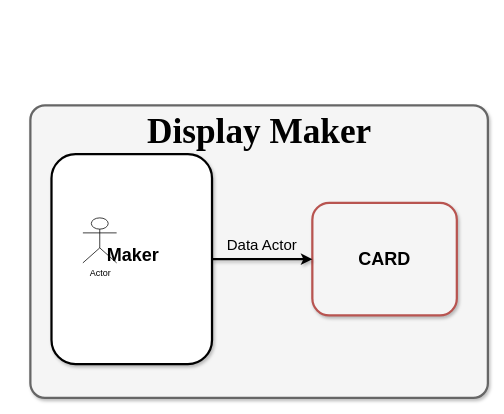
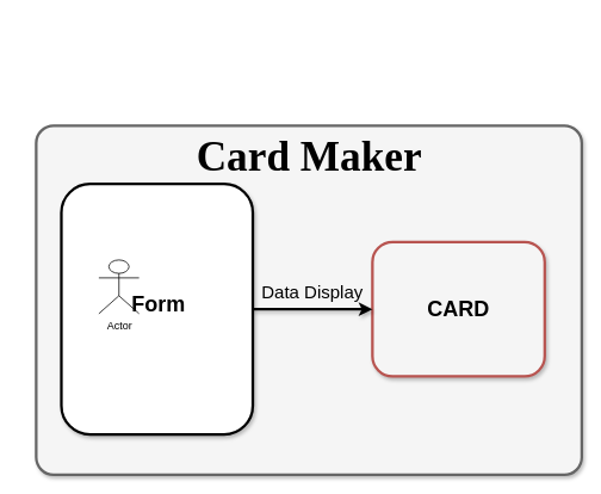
- <mxCell id="7" value="&lt;h2&gt;&lt;font face=&quot;Comic Sans MS&quot; style=&quot;font-size: 47px;&quot;&gt;&lt;span style=&quot;white-space: pre;&quot;&gt;Display Maker&lt;/span&gt;&lt;/font&gt;&lt;/h2&gt;" style="text;html=1;align=center;verticalAlign=top;whiteSpace=wrap;rounded=0;strokeWidth=3;shadow=1;" vertex="1" parent="3"><mxGeometry x="167.5" width="275" height="180" as="geometry" /></mxCell>
+ <mxCell id="7" value="&lt;h2&gt;&lt;font face=&quot;Comic Sans MS&quot; style=&quot;font-size: 47px;&quot;&gt;&lt;span style=&quot;white-space: pre;&quot;&gt;Card Maker&lt;/span&gt;&lt;/font&gt;&lt;/h2&gt;" style="text;html=1;align=center;verticalAlign=top;whiteSpace=wrap;rounded=0;strokeWidth=3;shadow=1;" vertex="1" parent="3"><mxGeometry x="167.5" width="275" height="180" as="geometry" /></mxCell>
- <mxCell id="6" value="&lt;font style=&quot;font-size: 20px;&quot;&gt;Data Actor&lt;/font&gt;" style="text;html=1;align=center;verticalAlign=middle;whiteSpace=wrap;rounded=0;strokeWidth=3;shadow=1;" vertex="1" parent="3"><mxGeometry x="242.194" y="155" width="133.772" height="90" as="geometry" /></mxCell>
+ <mxCell id="6" value="&lt;font style=&quot;font-size: 20px;&quot;&gt;Data Display&lt;/font&gt;" style="text;html=1;align=center;verticalAlign=middle;whiteSpace=wrap;rounded=0;strokeWidth=3;shadow=1;" vertex="1" parent="3"><mxGeometry x="242.194" y="155" width="133.772" height="90" as="geometry" /></mxCell>
- <mxCell id="11" value="&lt;h1&gt;Maker&lt;/h1&gt;" style="text;html=1;align=center;verticalAlign=middle;whiteSpace=wrap;rounded=0;strokeWidth=3;shadow=1;" parent="10" vertex="1"><mxGeometry x="32.105" y="70" width="149.825" height="120" as="geometry" /></mxCell>
+ <mxCell id="11" value="&lt;h1&gt;Form&lt;/h1&gt;" style="text;html=1;align=center;verticalAlign=middle;whiteSpace=wrap;rounded=0;strokeWidth=3;shadow=1;" parent="10" vertex="1"><mxGeometry x="32.105" y="70" width="149.825" height="120" as="geometry" /></mxCell>
